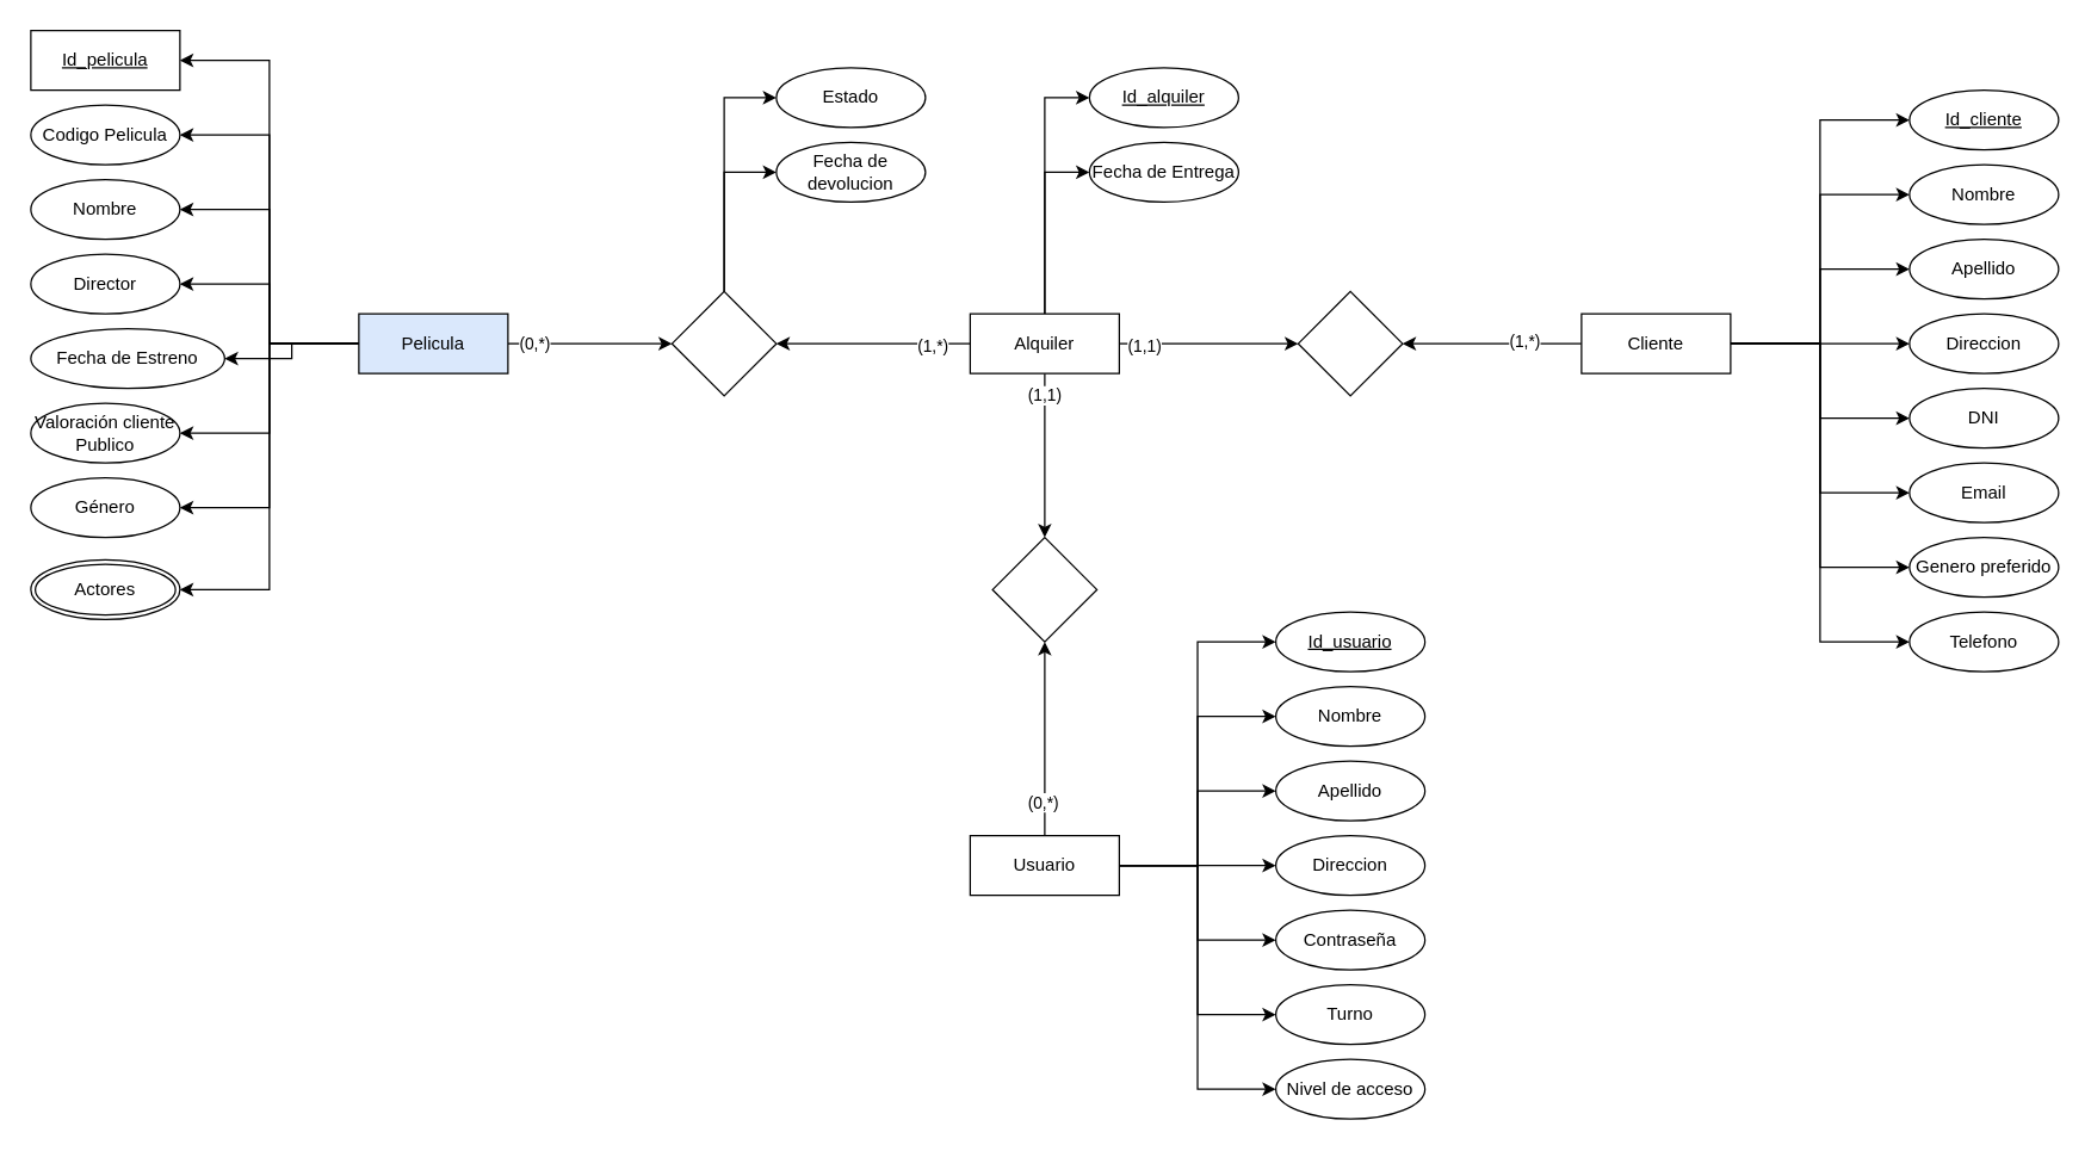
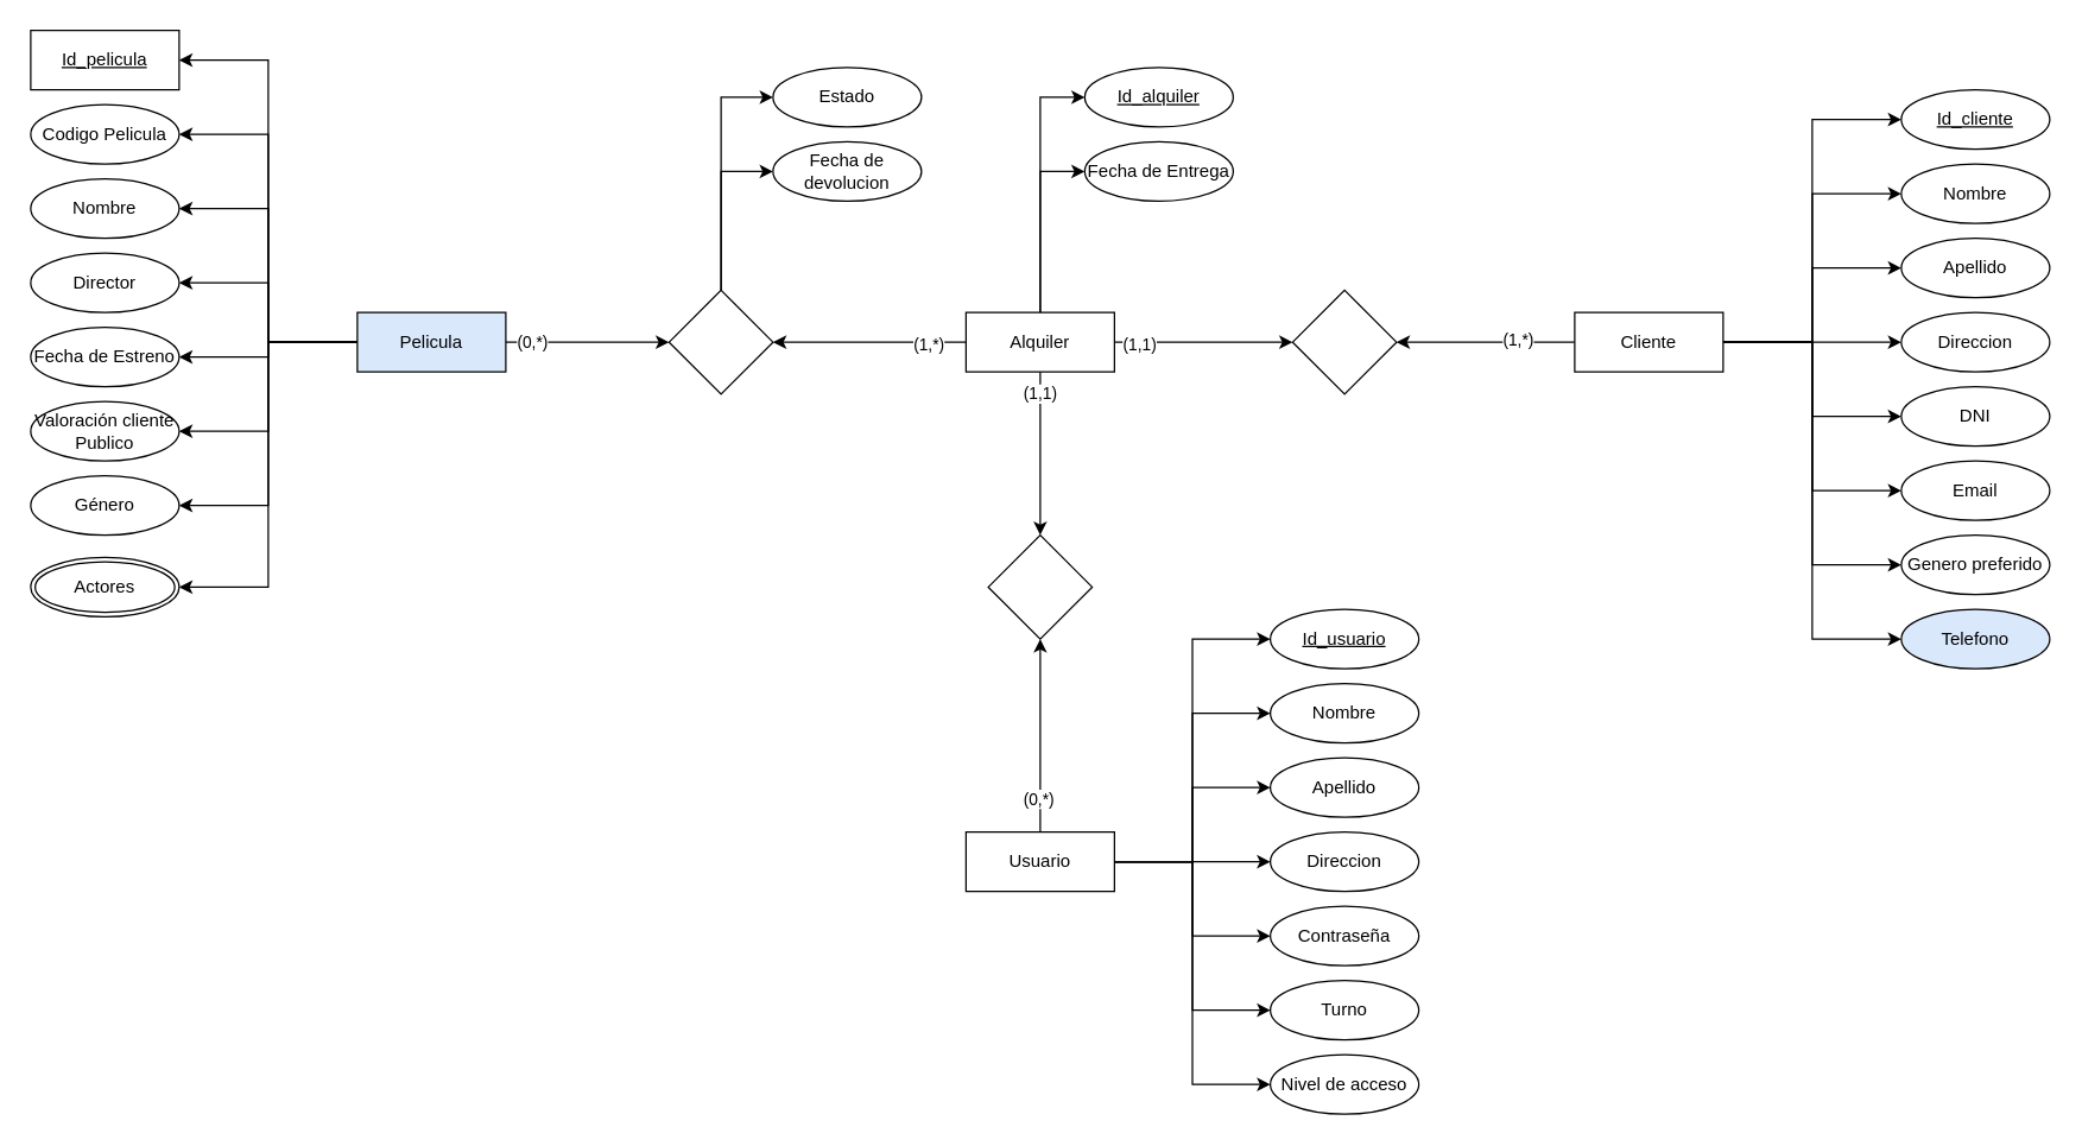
- <mxCell id="51" value="Fecha de Estreno" style="ellipse;whiteSpace=wrap;html=1;align=center;" vertex="1" parent="1"><mxGeometry x="20" y="220" width="130" height="40" as="geometry" /></mxCell>
+ <mxCell id="51" value="Fecha de Estreno" style="ellipse;whiteSpace=wrap;html=1;align=center;" vertex="1" parent="1"><mxGeometry x="20" y="220" width="100" height="40" as="geometry" /></mxCell>
- <mxCell id="70" value="Telefono" style="ellipse;whiteSpace=wrap;html=1;align=center;" vertex="1" parent="1"><mxGeometry x="1280" y="410" width="100" height="40" as="geometry" /></mxCell>
+ <mxCell id="70" value="Telefono" style="ellipse;whiteSpace=wrap;html=1;align=center;fillColor=#dae8fc;" vertex="1" parent="1"><mxGeometry x="1280" y="410" width="100" height="40" as="geometry" /></mxCell>
